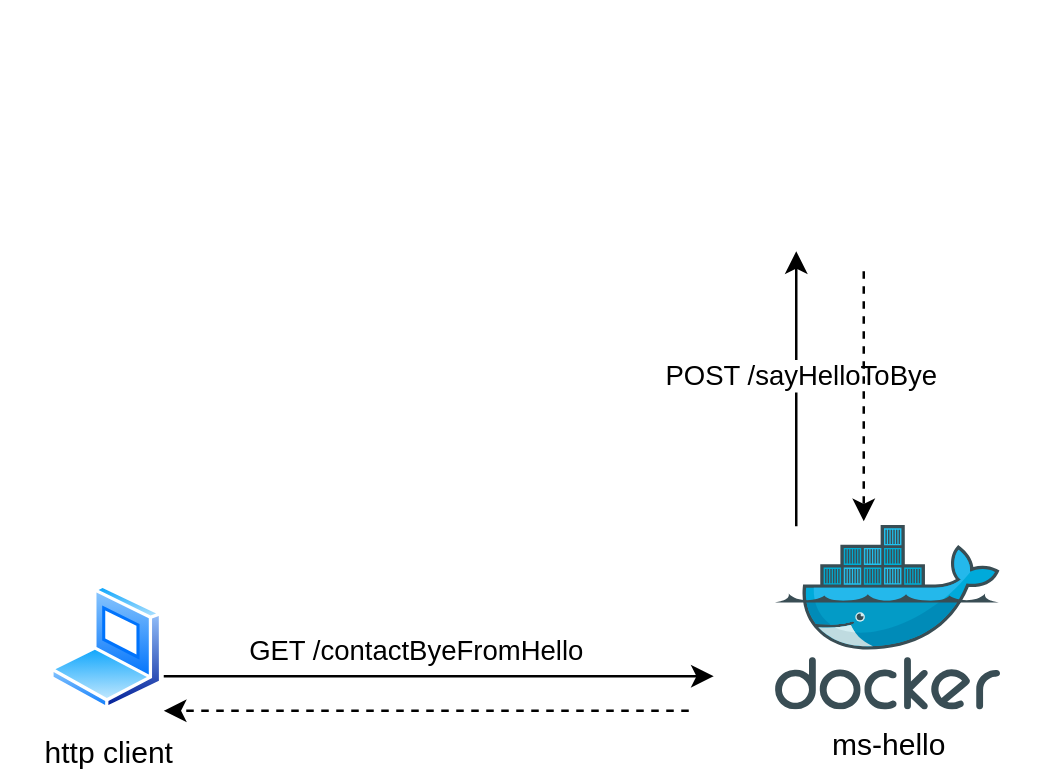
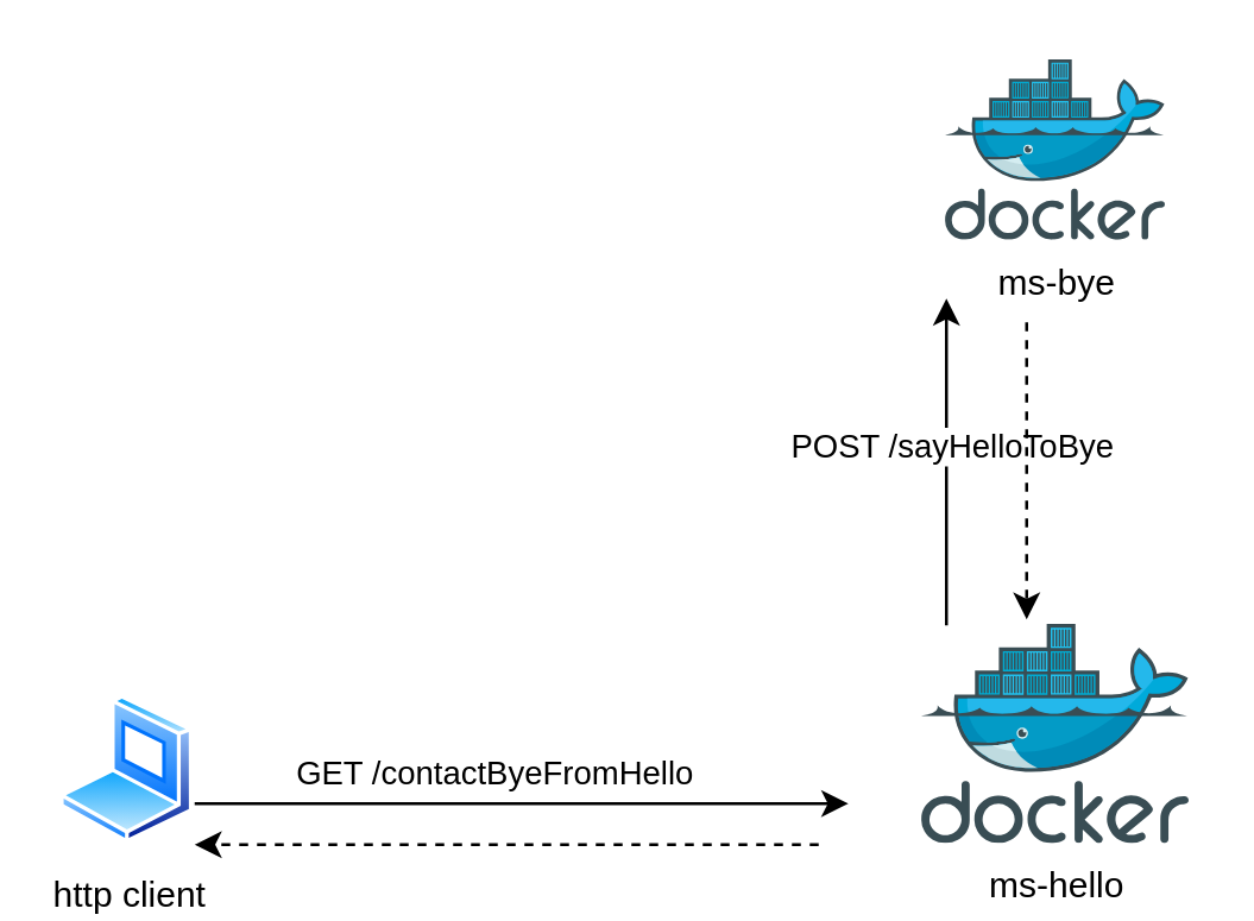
+ <mxCell id="3" value="ms-bye" style="aspect=fixed;html=1;points=[];align=center;image;fontSize=12;image=img/lib/mscae/Docker.svg;" parent="1" vertex="1"><mxGeometry x="318" y="20" width="74" height="60.68" as="geometry" /></mxCell>
